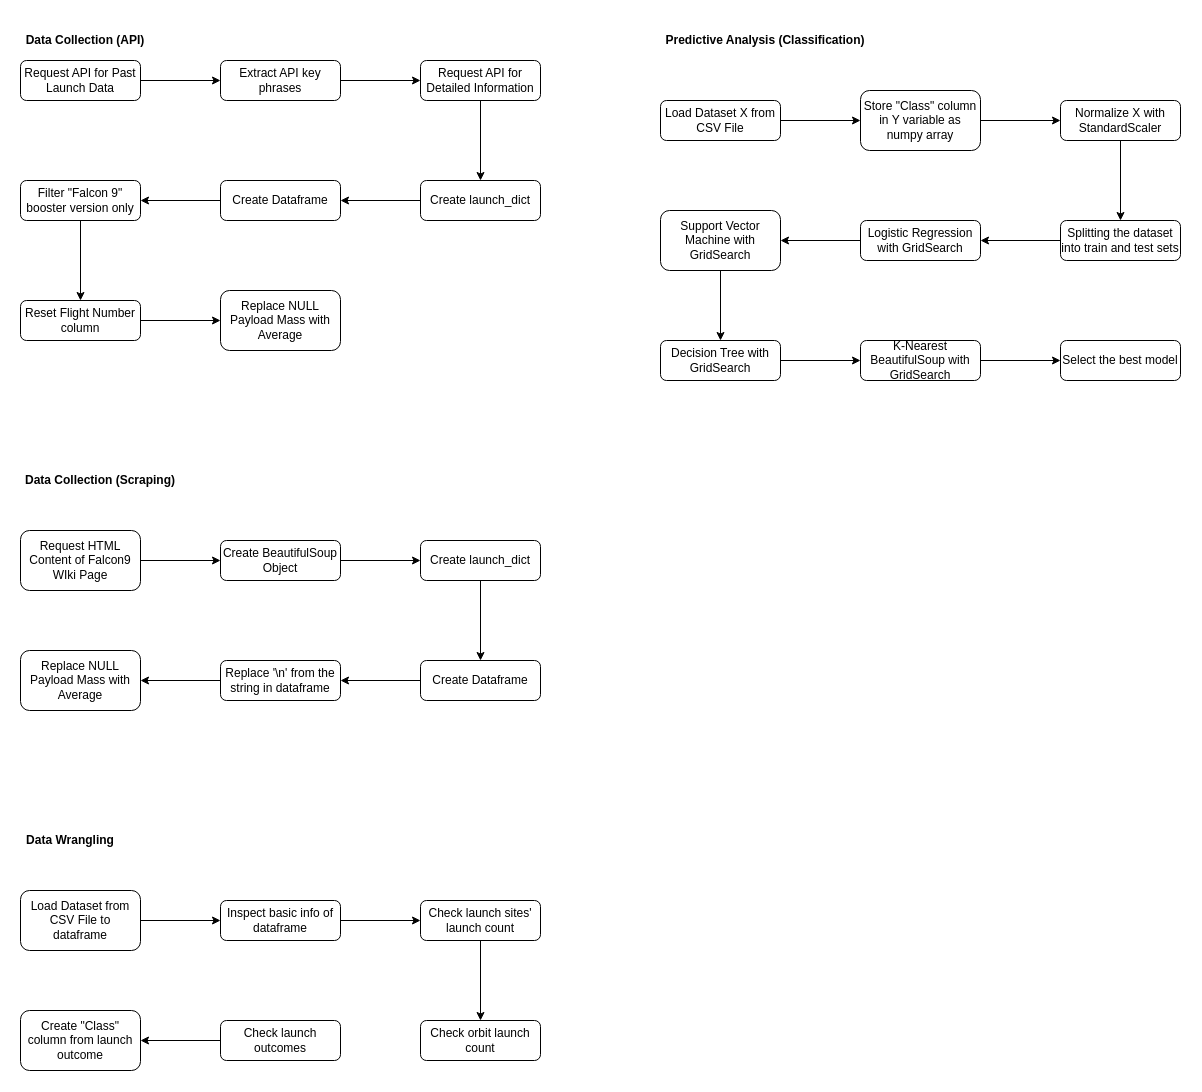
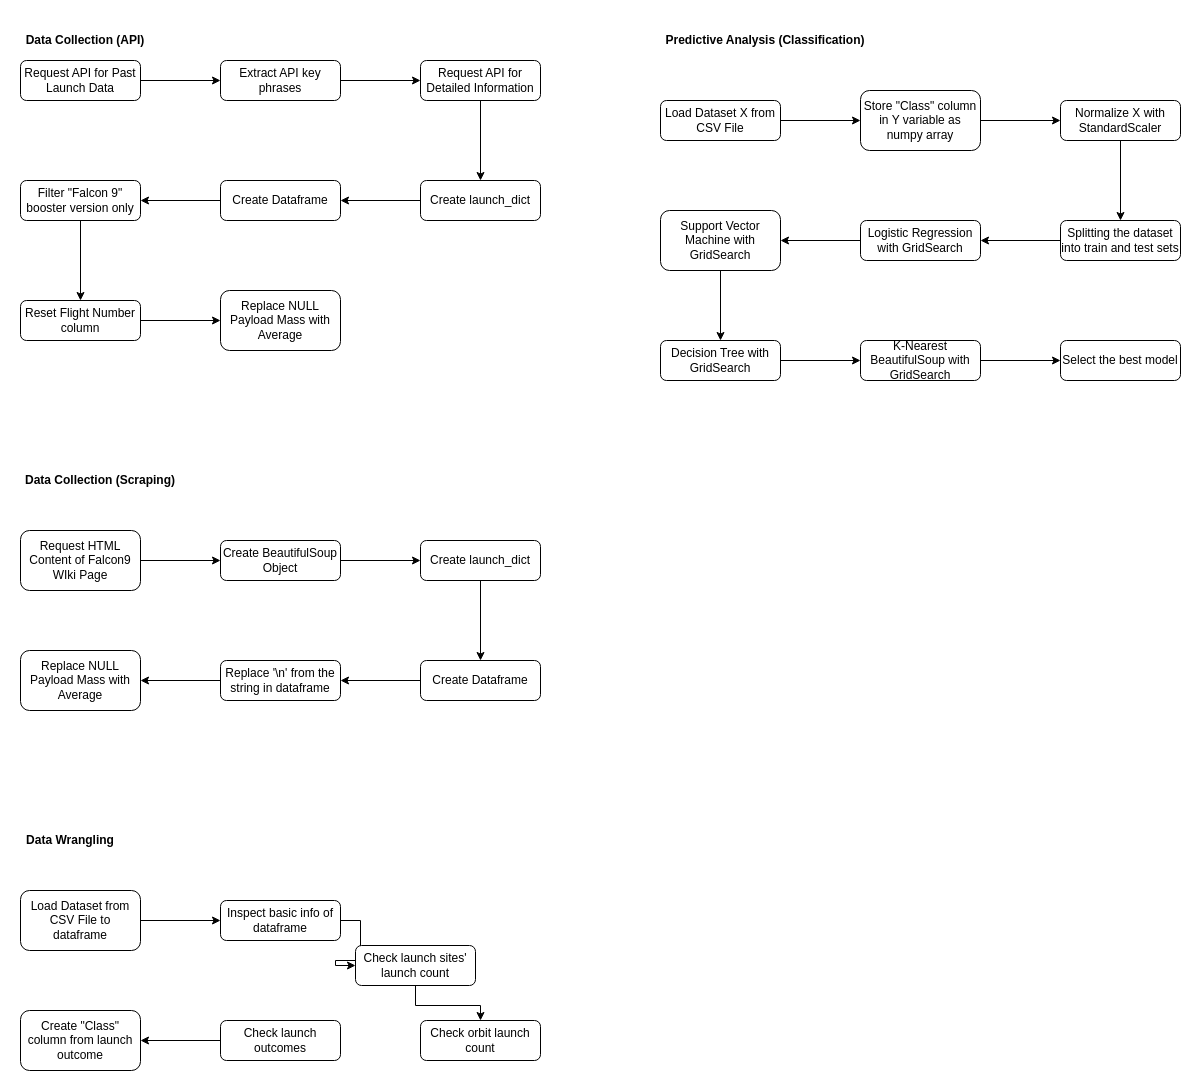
- <mxCell id="36" value="Check launch sites' launch count" style="rounded=1;whiteSpace=wrap;html=1;" vertex="1" parent="1"><mxGeometry x="420" y="900" width="120" height="40" as="geometry" /></mxCell>
+ <mxCell id="36" value="Check launch sites' launch count" style="rounded=1;whiteSpace=wrap;html=1;" vertex="1" parent="1"><mxGeometry x="355" y="945" width="120" height="40" as="geometry" /></mxCell>
